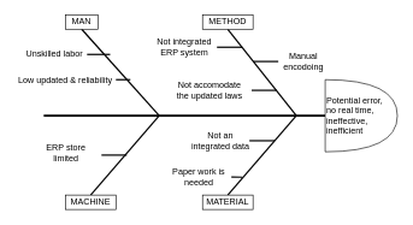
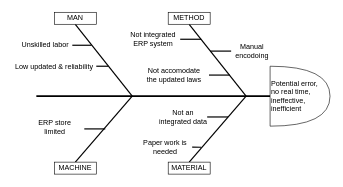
- <mxCell id="7" value="MAN" style="rounded=0;whiteSpace=wrap;html=1;" parent="1" vertex="1"><mxGeometry x="90" y="20" width="45" height="20" as="geometry" /></mxCell>
+ <mxCell id="7" value="MAN" style="rounded=0;whiteSpace=wrap;html=1;" parent="1" vertex="1"><mxGeometry x="90" y="20" width="70" height="20" as="geometry" /></mxCell>
